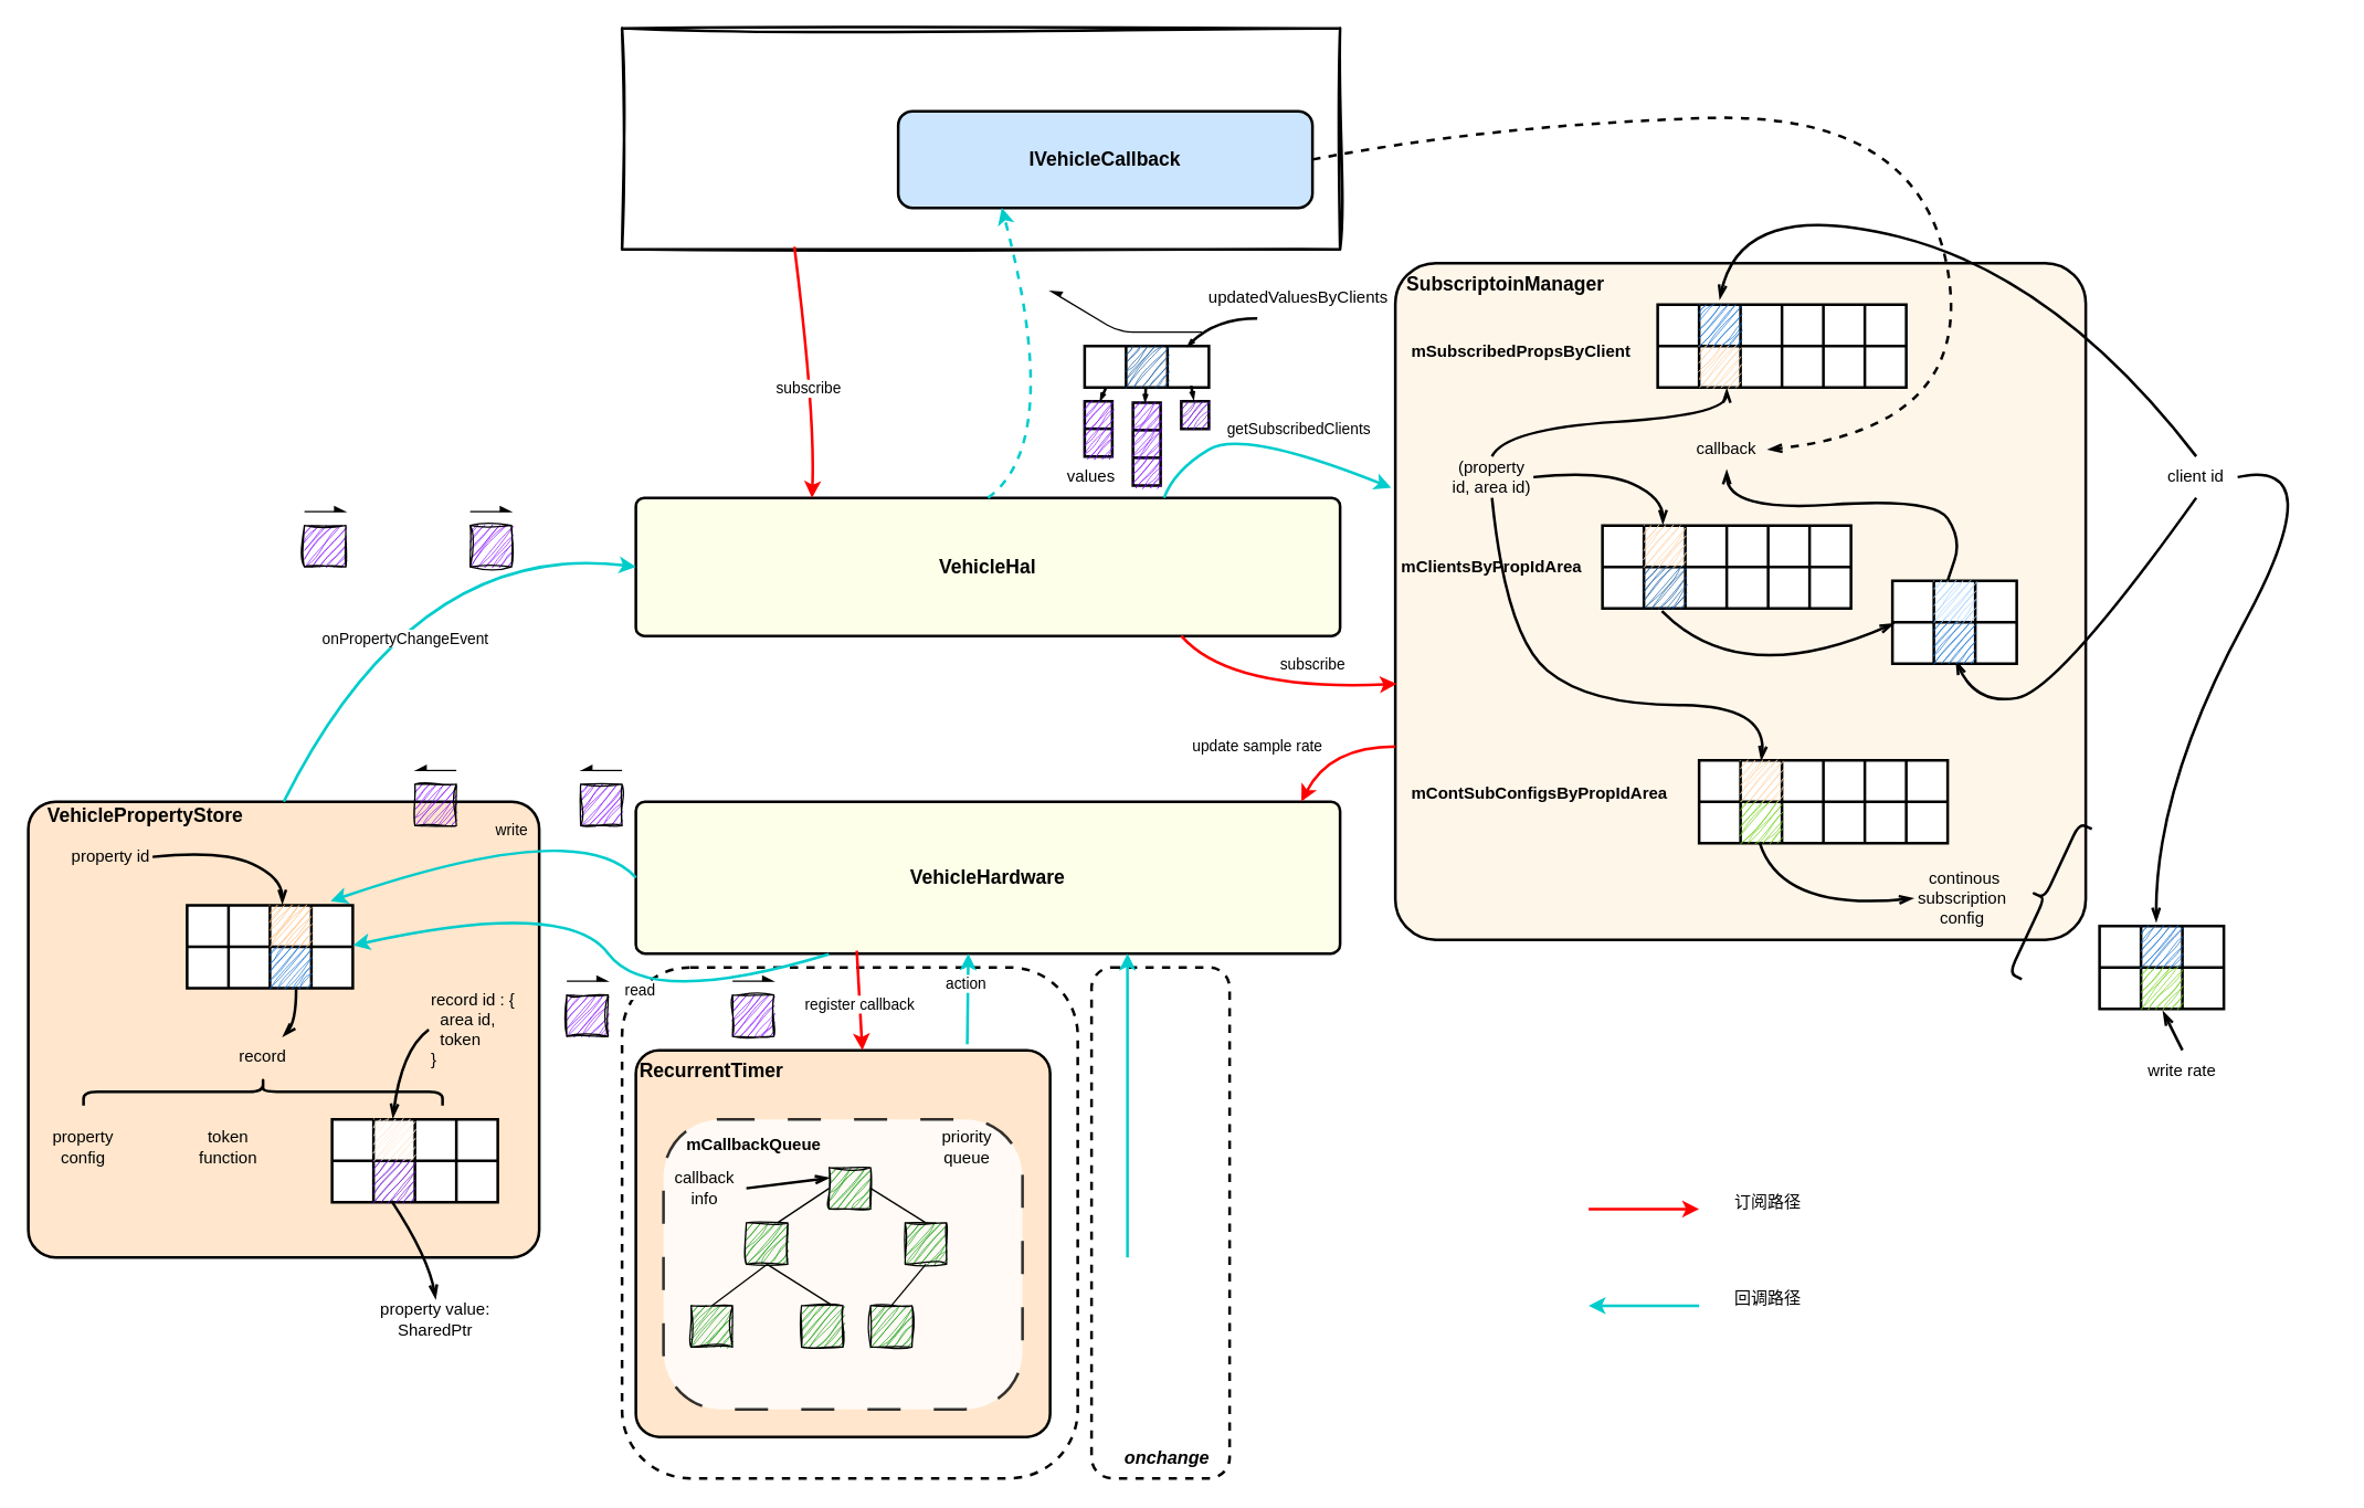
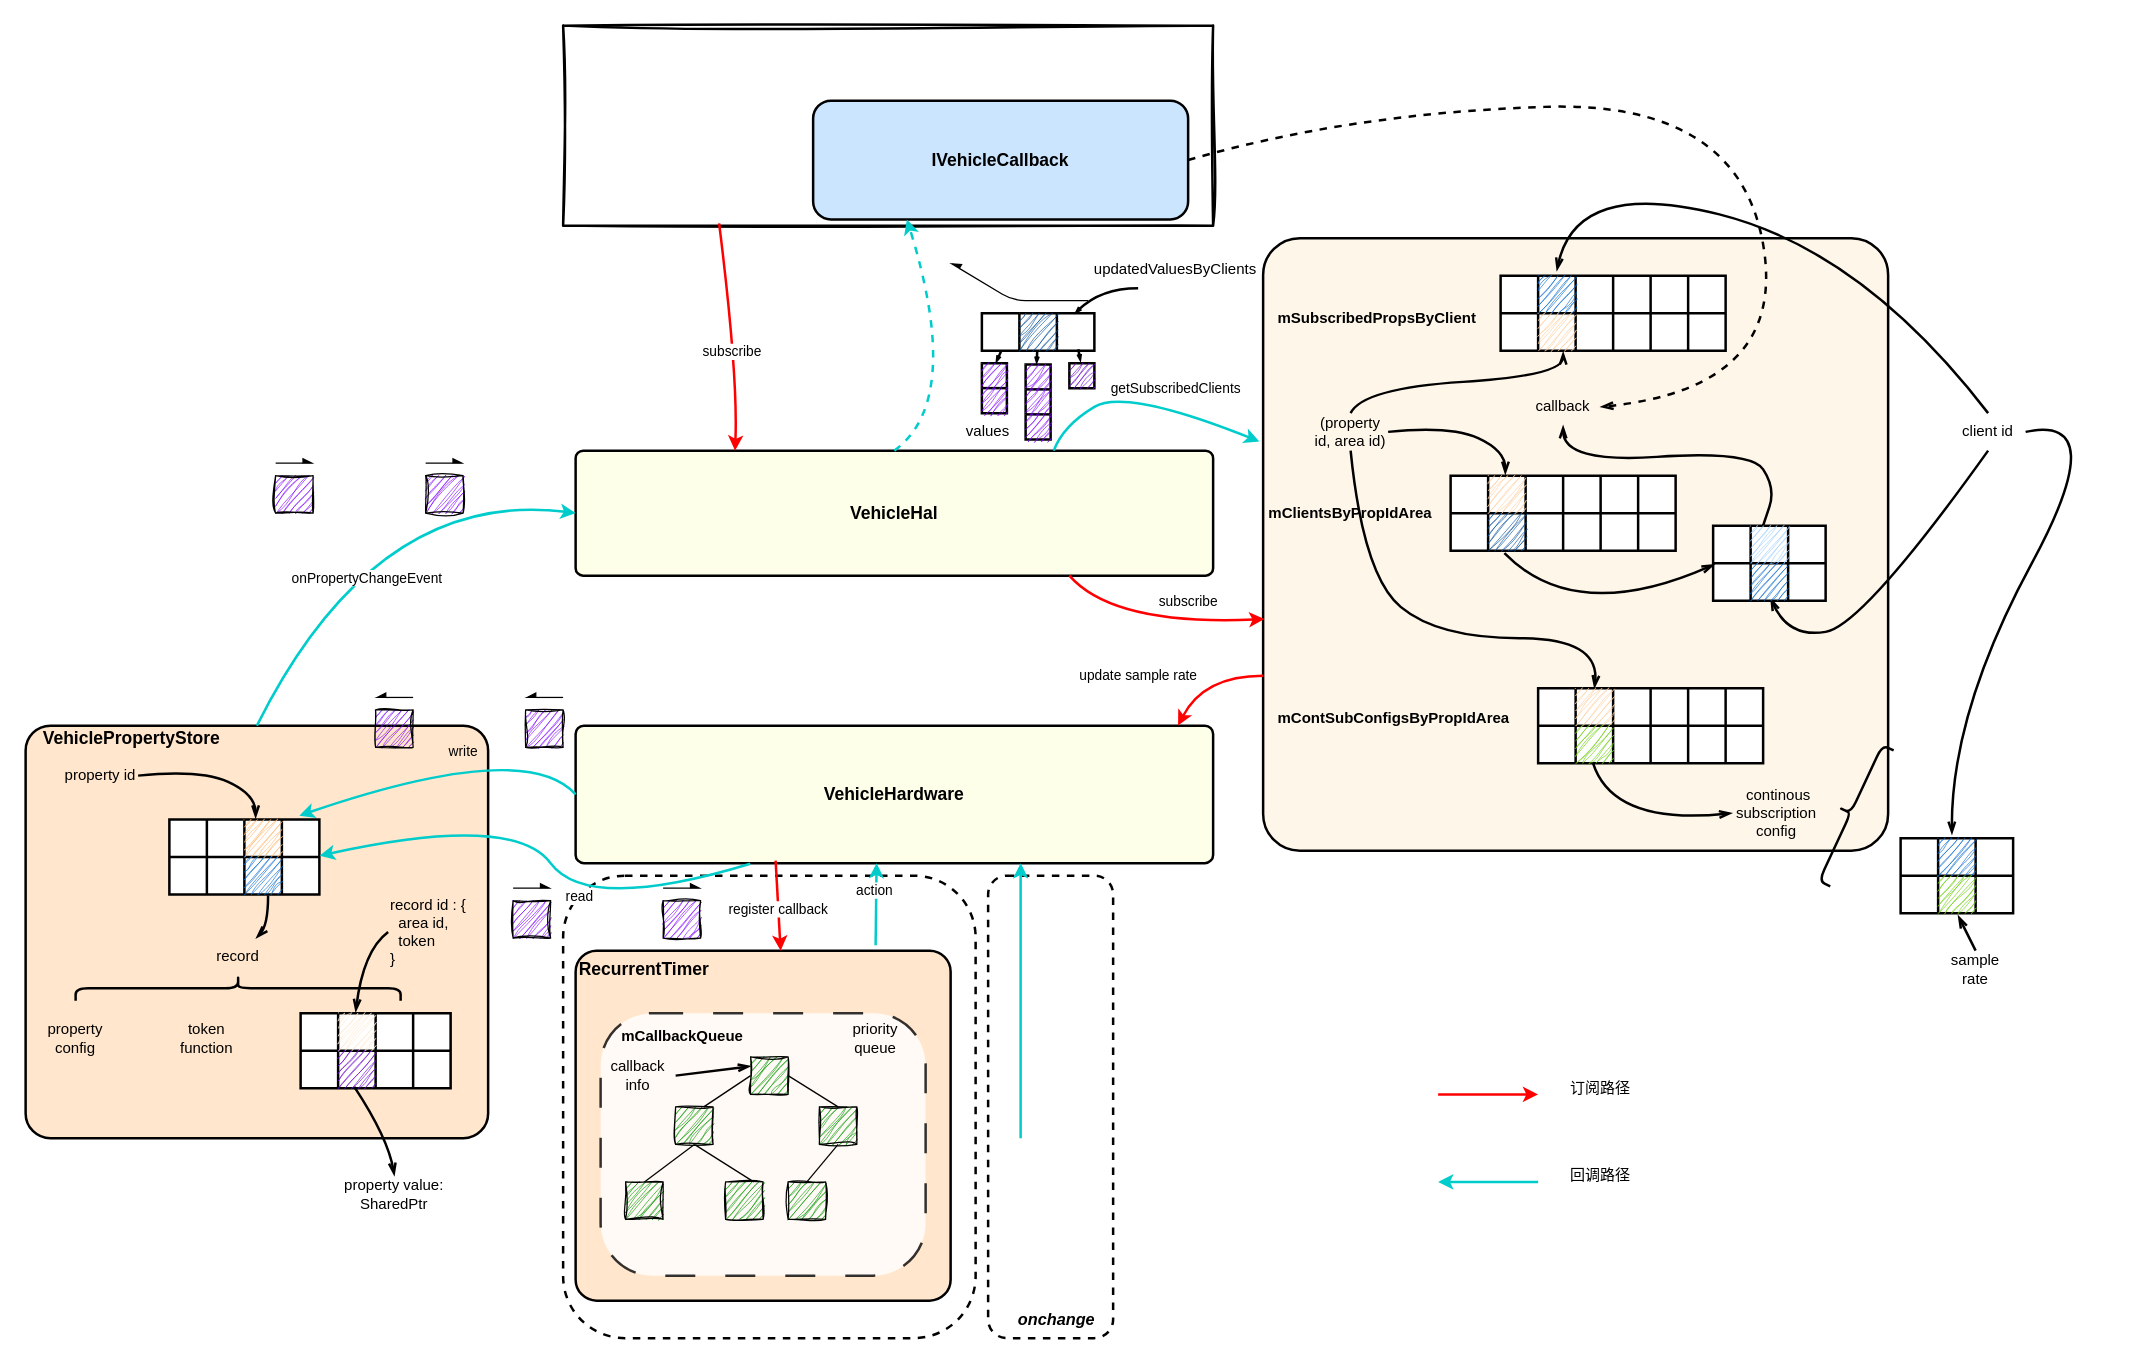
- <mxCell id="62" value="IVehicleCallback" style="rounded=1;whiteSpace=wrap;html=1;fontStyle=1;fontSize=14;strokeWidth=2;fillColor=#CCE5FF;" vertex="1" parent="1"><mxGeometry x="650" y="80" width="300" height="70" as="geometry" /></mxCell>
+ <mxCell id="62" value="IVehicleCallback" style="rounded=1;whiteSpace=wrap;html=1;fontStyle=1;fontSize=14;strokeWidth=2;fillColor=#CCE5FF;" vertex="1" parent="1"><mxGeometry x="650" y="80" width="300" height="95" as="geometry" /></mxCell>
- <mxCell id="75" value="SubscriptoinManager" style="text;html=1;align=center;verticalAlign=middle;whiteSpace=wrap;rounded=0;fontSize=14;fontStyle=1" vertex="1" parent="1"><mxGeometry x="1020" y="190" width="140" height="30" as="geometry" /></mxCell>
- <mxCell id="194" value="write rate" style="text;html=1;align=center;verticalAlign=middle;whiteSpace=wrap;rounded=0;" vertex="1" parent="1"><mxGeometry x="1550" y="760" width="60" height="30" as="geometry" /></mxCell>
+ <mxCell id="194" value="sample rate" style="text;html=1;align=center;verticalAlign=middle;whiteSpace=wrap;rounded=0;" vertex="1" parent="1"><mxGeometry x="1550" y="760" width="60" height="30" as="geometry" /></mxCell>
